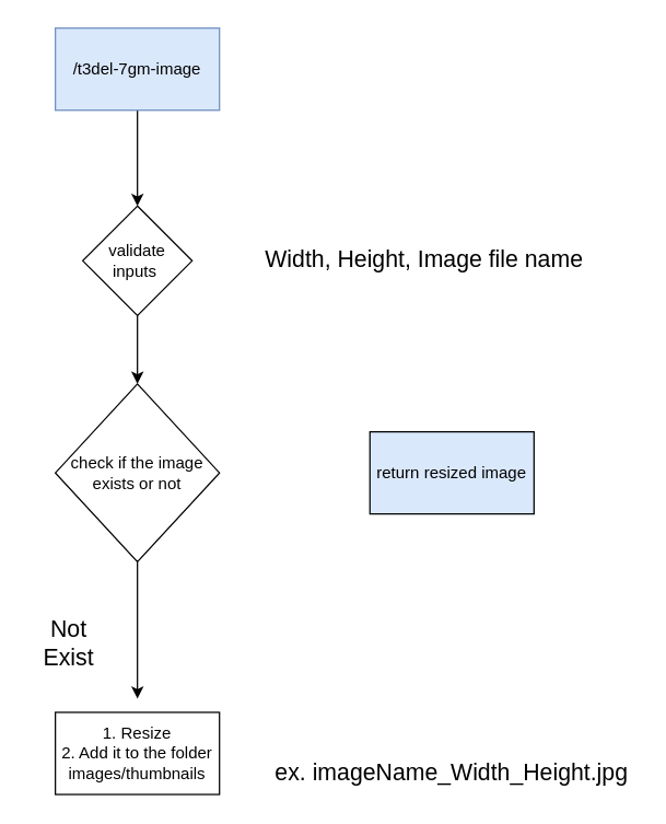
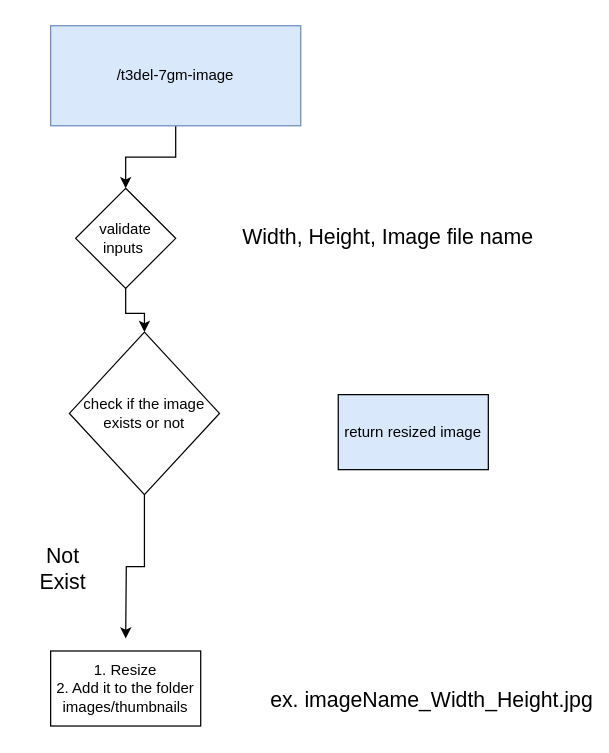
- <mxCell id="3" value="/t3del-7gm-image" style="rounded=0;whiteSpace=wrap;html=1;fillColor=#dae8fc;strokeColor=#6c8ebf;" vertex="1" parent="1"><mxGeometry x="40" y="20" width="120" height="60" as="geometry" /></mxCell>
+ <mxCell id="3" value="/t3del-7gm-image" style="rounded=0;whiteSpace=wrap;html=1;fillColor=#dae8fc;strokeColor=#6c8ebf;" vertex="1" parent="1"><mxGeometry x="40" y="20" width="200" height="80" as="geometry" /></mxCell>
- <mxCell id="9" value="&lt;font color=&quot;#030303&quot;&gt;check if the image exists or not&lt;/font&gt;" style="rhombus;fontColor=#FFFFFF;whiteSpace=wrap;html=1;" vertex="1" parent="1"><mxGeometry x="40" y="280" width="120" height="130" as="geometry" /></mxCell>
+ <mxCell id="9" value="&lt;font color=&quot;#030303&quot;&gt;check if the image exists or not&lt;/font&gt;" style="rhombus;fontColor=#FFFFFF;whiteSpace=wrap;html=1;" vertex="1" parent="1"><mxGeometry x="55" y="265" width="120" height="130" as="geometry" /></mxCell>
- <mxCell id="10" value="Not Exist" style="text;html=1;strokeColor=none;fillColor=none;align=center;verticalAlign=middle;whiteSpace=wrap;rounded=0;fontSize=17;" vertex="1" parent="1"><mxGeometry x="20" y="455" width="60" height="30" as="geometry" /></mxCell>
+ <mxCell id="10" value="Not Exist" style="text;html=1;strokeColor=none;fillColor=none;align=center;verticalAlign=middle;whiteSpace=wrap;rounded=0;fontSize=17;" vertex="1" parent="1"><mxGeometry x="20" y="440" width="60" height="30" as="geometry" /></mxCell>
- <mxCell id="12" value="ex. imageName_Width_Height.jpg" style="text;html=1;strokeColor=none;fillColor=none;align=center;verticalAlign=middle;whiteSpace=wrap;rounded=0;fontSize=17;" vertex="1" parent="1"><mxGeometry x="195" y="550" width="270" height="30" as="geometry" /></mxCell>
+ <mxCell id="12" value="ex. imageName_Width_Height.jpg" style="text;html=1;strokeColor=none;fillColor=none;align=center;verticalAlign=middle;whiteSpace=wrap;rounded=0;fontSize=17;" vertex="1" parent="1"><mxGeometry x="210" y="545" width="270" height="30" as="geometry" /></mxCell>
